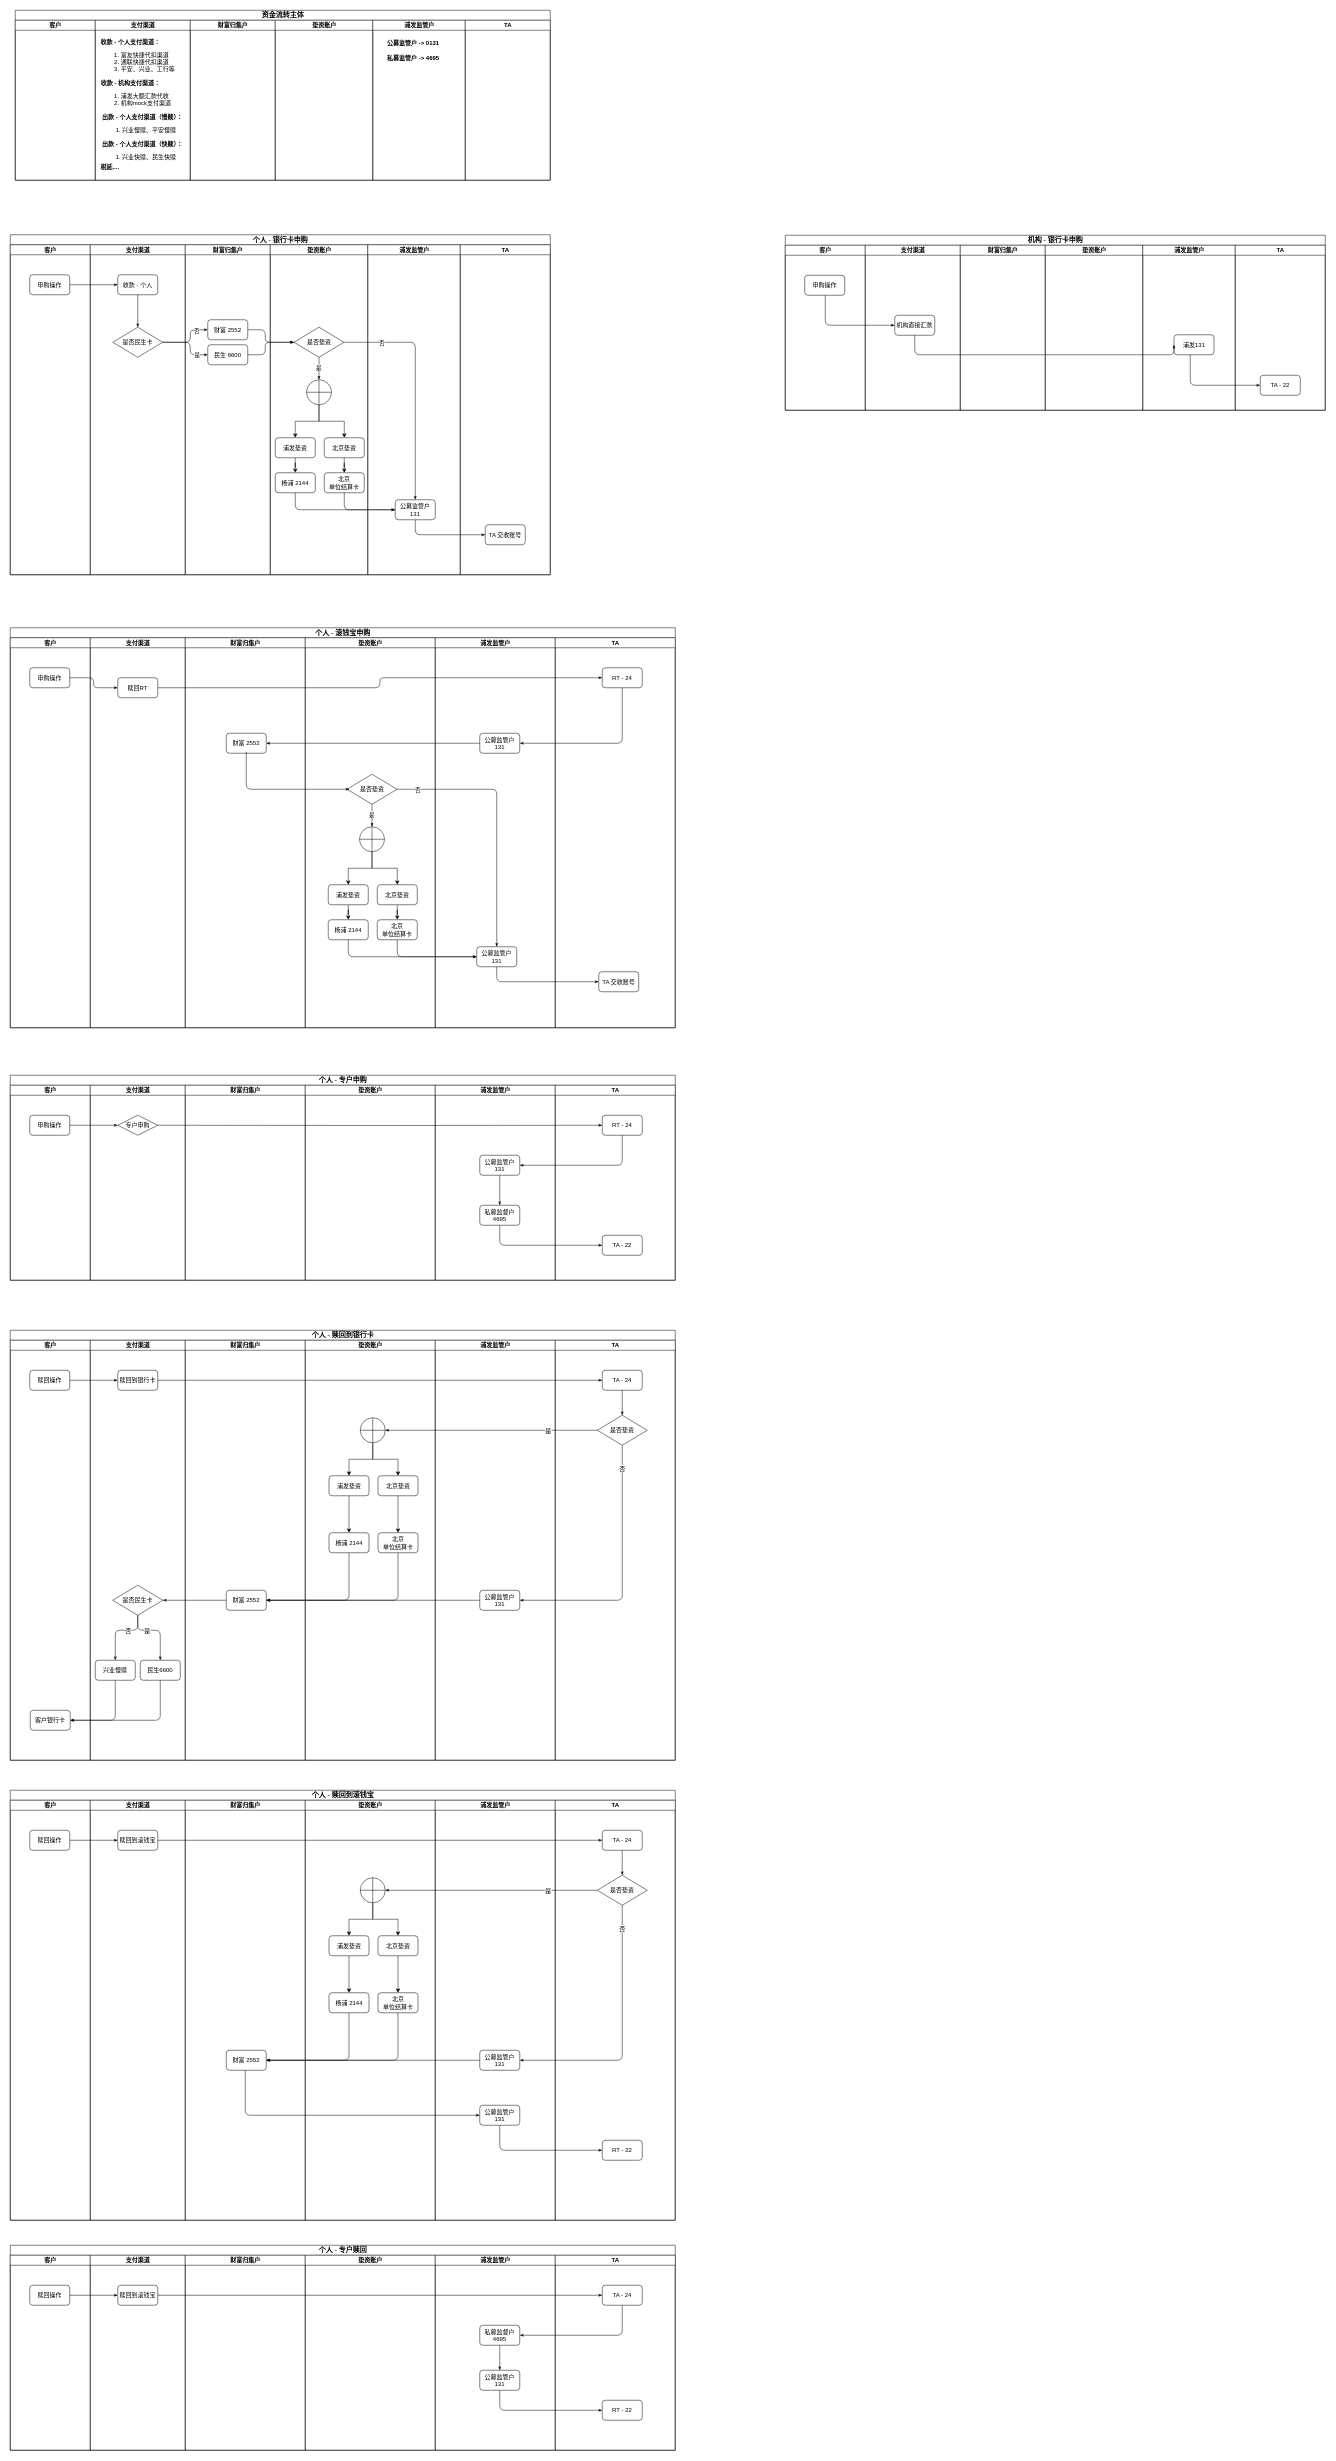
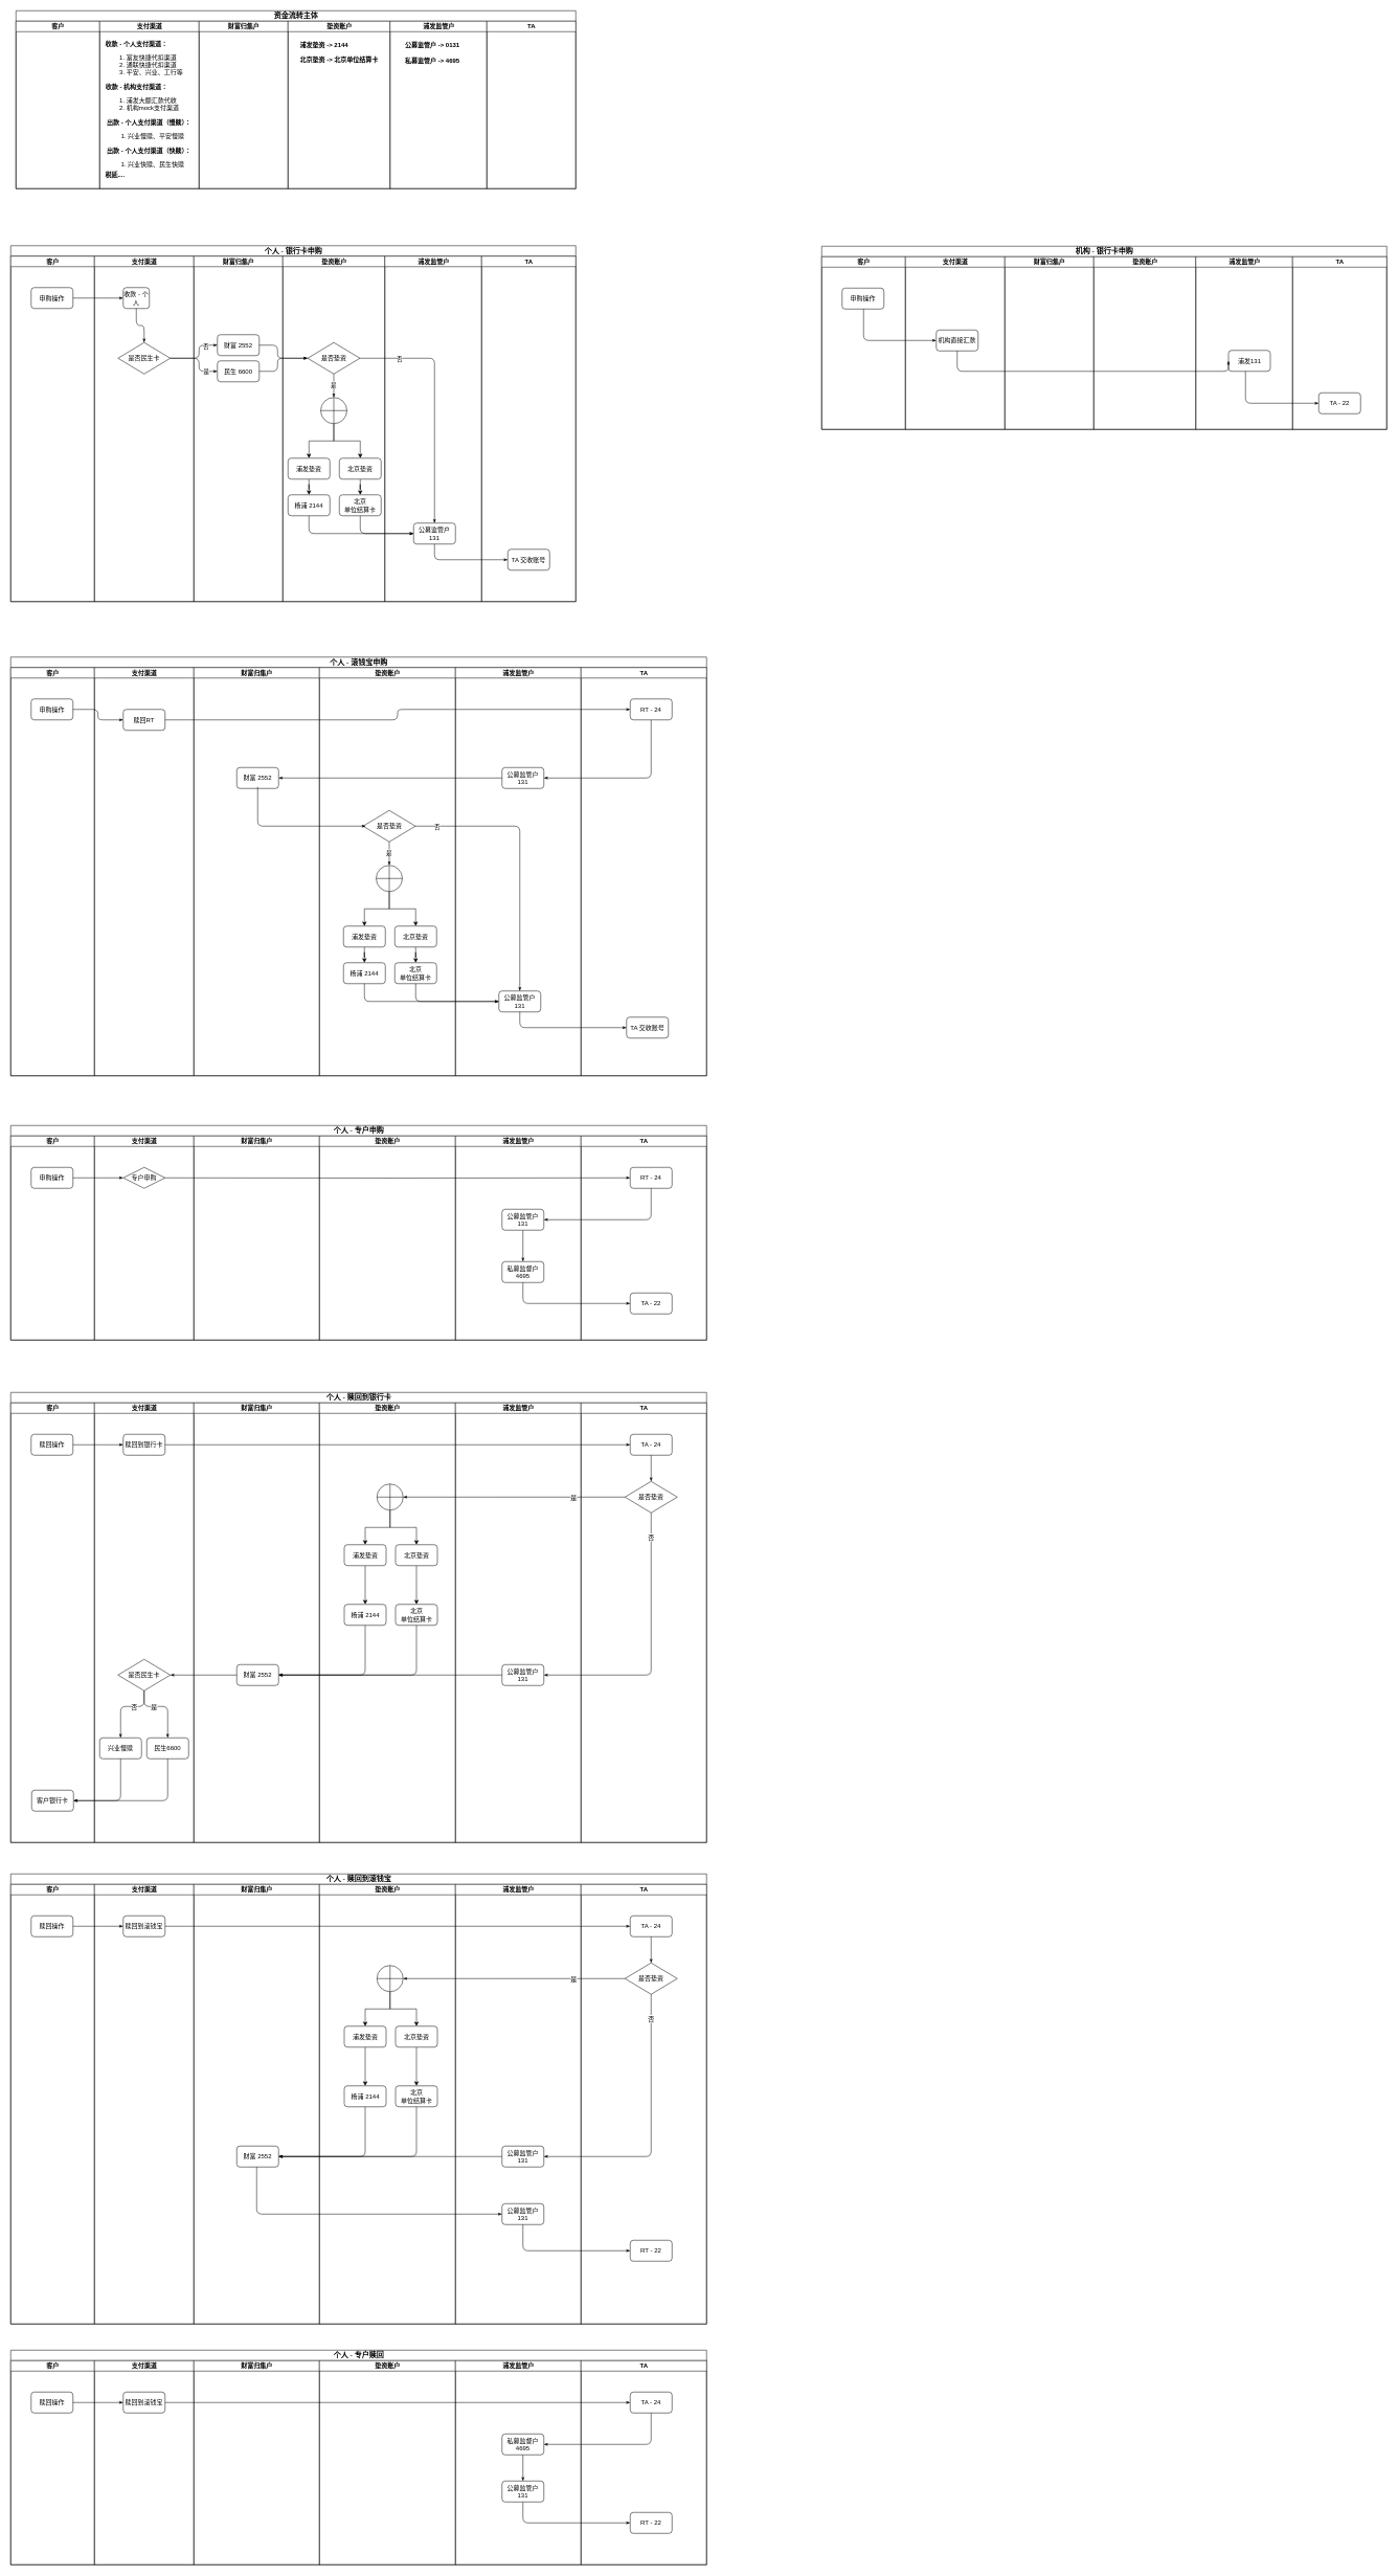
+ <mxCell id="8" value="&lt;b style=&quot;background-color: initial;&quot;&gt;浦发垫资 -&amp;gt; 2144&lt;br&gt;&lt;/b&gt;&lt;br&gt;&lt;b style=&quot;background-color: initial;&quot;&gt;北京垫资 -&amp;gt; 北京单位结算卡&lt;/b&gt;" style="text;html=1;align=left;verticalAlign=middle;resizable=0;points=[];autosize=1;strokeColor=none;fillColor=none;" vertex="1" parent="7"><mxGeometry x="21" y="29" width="170" height="60" as="geometry" /></mxCell>
- <mxCell id="18" value="收款 - 个人" style="rounded=1;whiteSpace=wrap;html=1;" vertex="1" parent="17"><mxGeometry x="55" y="60" width="80" height="40" as="geometry" /></mxCell>
+ <mxCell id="18" value="收款 - 个人" style="rounded=1;whiteSpace=wrap;html=1;" vertex="1" parent="17"><mxGeometry x="55" y="60" width="50" height="40" as="geometry" /></mxCell>
